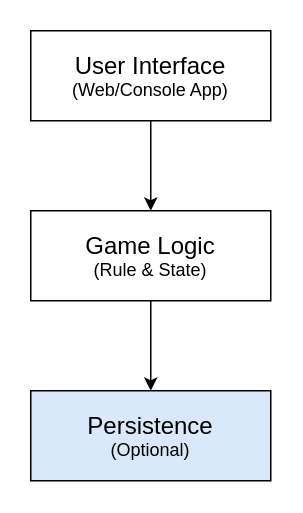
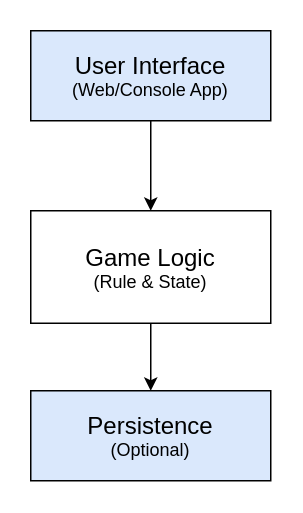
- <mxCell id="3" value="&lt;font style=&quot;&quot;&gt;&lt;span style=&quot;font-size: 16px;&quot;&gt;User Interface&lt;/span&gt;&lt;br&gt;&lt;font style=&quot;font-size: 12px;&quot;&gt;(Web/Console App)&lt;/font&gt;&lt;/font&gt;" style="rounded=0;whiteSpace=wrap;html=1;" vertex="1" parent="1"><mxGeometry x="20" y="20" width="160" height="60" as="geometry" /></mxCell>
+ <mxCell id="3" value="&lt;font style=&quot;&quot;&gt;&lt;span style=&quot;font-size: 16px;&quot;&gt;User Interface&lt;/span&gt;&lt;br&gt;&lt;font style=&quot;font-size: 12px;&quot;&gt;(Web/Console App)&lt;/font&gt;&lt;/font&gt;" style="rounded=0;whiteSpace=wrap;html=1;fillColor=#dae8fc;" vertex="1" parent="1"><mxGeometry x="20" y="20" width="160" height="60" as="geometry" /></mxCell>
- <mxCell id="5" value="&lt;font style=&quot;&quot;&gt;&lt;span style=&quot;font-size: 16px;&quot;&gt;Game Logic&lt;/span&gt;&lt;br&gt;&lt;font style=&quot;font-size: 12px;&quot;&gt;(Rule &amp;amp; State)&lt;/font&gt;&lt;/font&gt;" style="rounded=0;whiteSpace=wrap;html=1;" vertex="1" parent="1"><mxGeometry x="20" y="140" width="160" height="60" as="geometry" /></mxCell>
+ <mxCell id="5" value="&lt;font style=&quot;&quot;&gt;&lt;span style=&quot;font-size: 16px;&quot;&gt;Game Logic&lt;/span&gt;&lt;br&gt;&lt;font style=&quot;font-size: 12px;&quot;&gt;(Rule &amp;amp; State)&lt;/font&gt;&lt;/font&gt;" style="rounded=0;whiteSpace=wrap;html=1;" vertex="1" parent="1"><mxGeometry x="20" y="140" width="160" height="75" as="geometry" /></mxCell>
